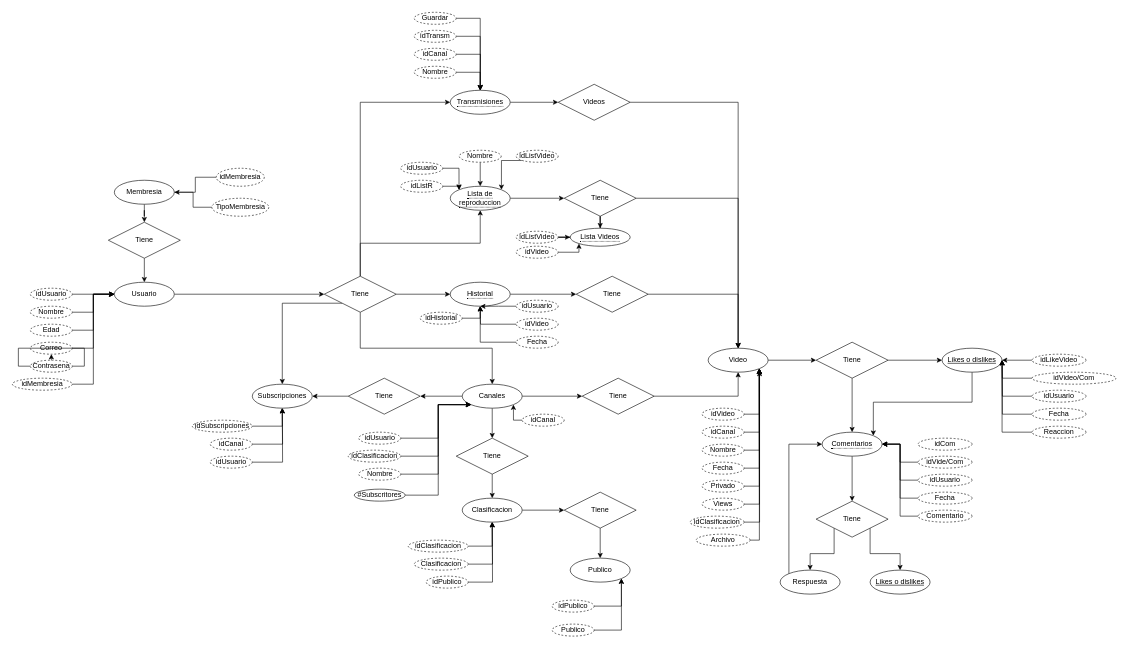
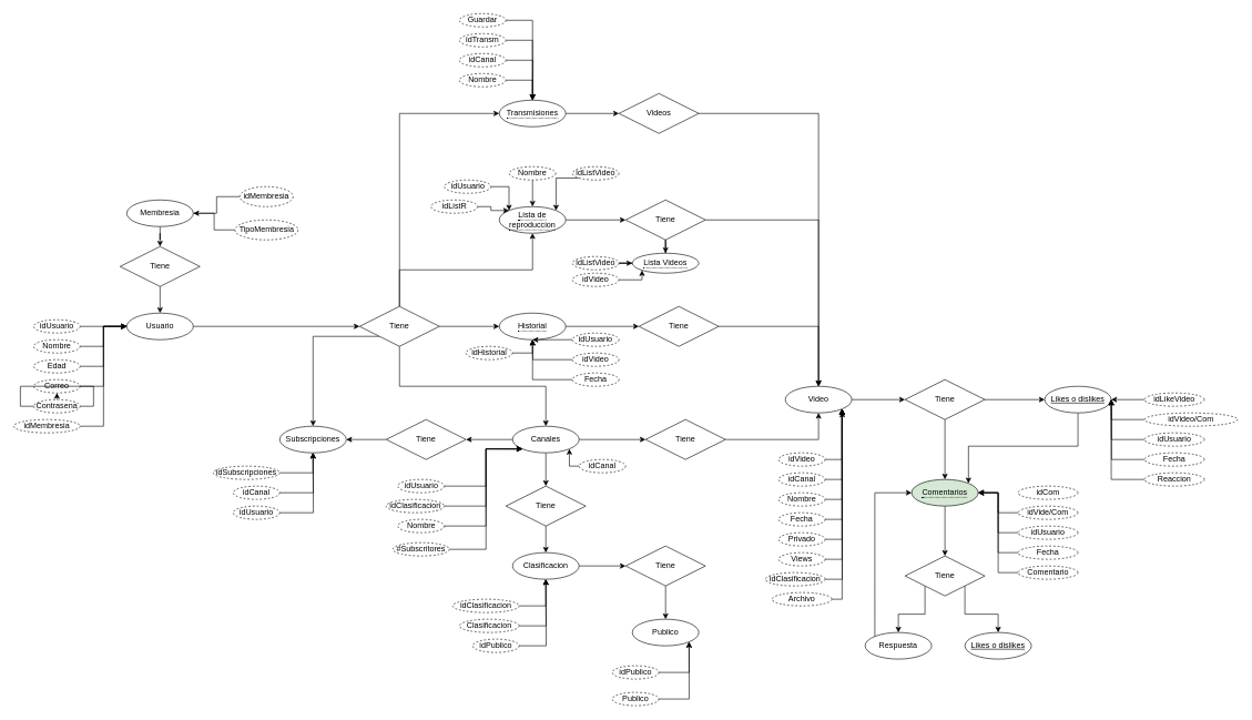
- <mxCell id="102" value="idListR" style="ellipse;whiteSpace=wrap;html=1;align=center;dashed=1;" vertex="1" parent="1"><mxGeometry x="667.5" y="300" width="70" height="20" as="geometry" /></mxCell>
+ <mxCell id="102" value="idListR" style="ellipse;whiteSpace=wrap;html=1;align=center;dashed=1;" vertex="1" parent="1"><mxGeometry x="647.5" y="300" width="70" height="20" as="geometry" /></mxCell>
- <mxCell id="36" value="&lt;span style=&quot;border-bottom: 1px dotted&quot;&gt;Comentarios&lt;/span&gt;" style="ellipse;whiteSpace=wrap;html=1;align=center;" vertex="1" parent="1"><mxGeometry x="1370" y="720" width="100" height="40" as="geometry" /></mxCell>
+ <mxCell id="36" value="&lt;span style=&quot;border-bottom: 1px dotted&quot;&gt;Comentarios&lt;/span&gt;" style="ellipse;whiteSpace=wrap;html=1;align=center;fillColor=#d5e8d4;" vertex="1" parent="1"><mxGeometry x="1370" y="720" width="100" height="40" as="geometry" /></mxCell>
- <mxCell id="89" value="#Subscritores" style="ellipse;whiteSpace=wrap;html=1;align=center;dashed=0;" vertex="1" parent="1"><mxGeometry x="590" y="815" width="85" height="20" as="geometry" /></mxCell>
+ <mxCell id="89" value="#Subscritores" style="ellipse;whiteSpace=wrap;html=1;align=center;dashed=1;" vertex="1" parent="1"><mxGeometry x="590" y="815" width="85" height="20" as="geometry" /></mxCell>
